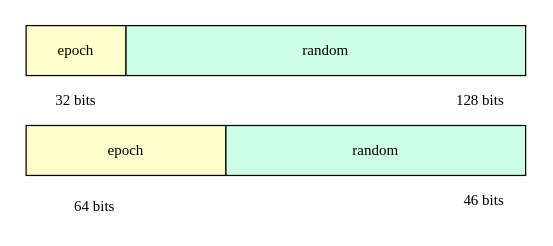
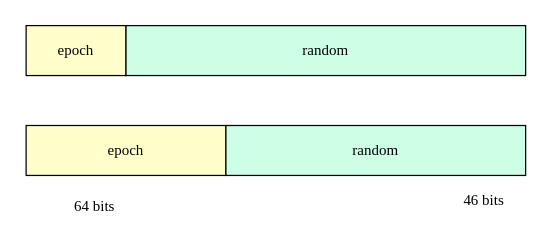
- <mxCell id="4" value="32 bits" style="text;html=1;strokeColor=none;fillColor=none;align=center;verticalAlign=middle;whiteSpace=wrap;rounded=0;fontFamily=IBM Plex Mono;fontColor=#000000;" parent="1" vertex="1"><mxGeometry x="30" y="70" width="60" height="20" as="geometry" /></mxCell>
- <mxCell id="5" value="128 bits" style="text;html=1;strokeColor=none;fillColor=none;align=right;verticalAlign=middle;whiteSpace=wrap;rounded=0;fontFamily=IBM Plex Mono;fontColor=#000000;" parent="1" vertex="1"><mxGeometry x="335" y="70" width="70" height="20" as="geometry" /></mxCell>
